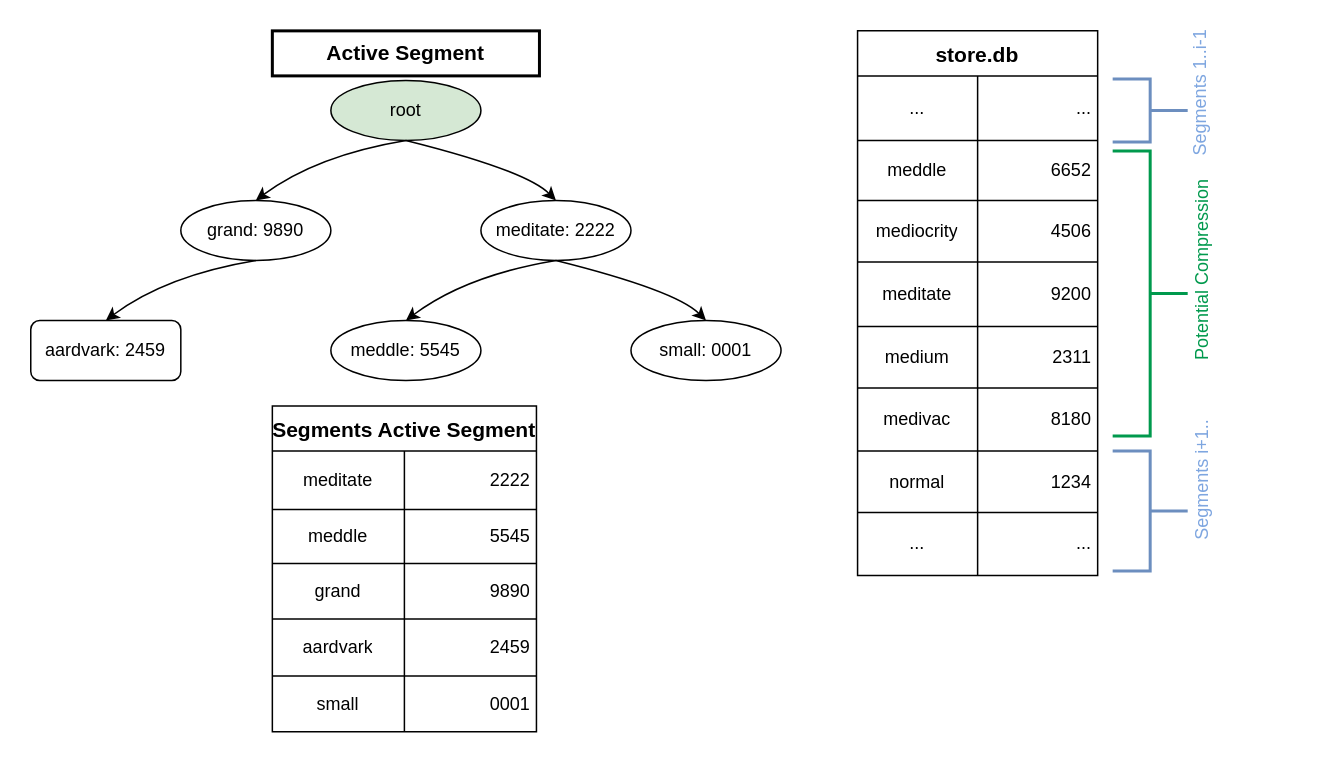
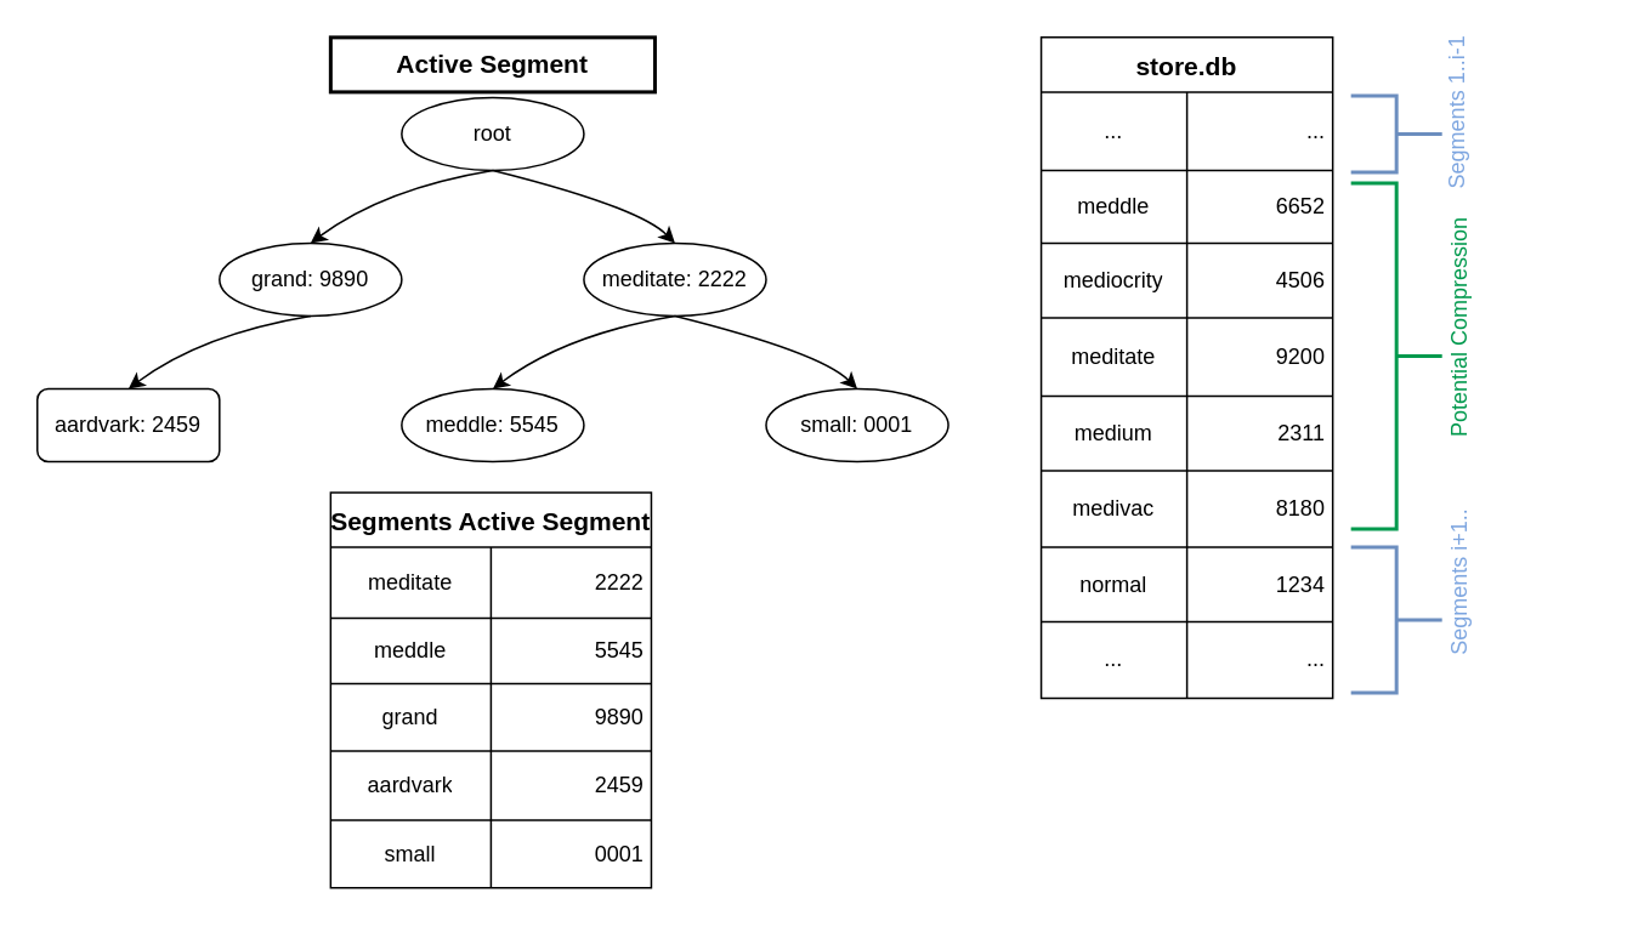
- <mxCell id="27" value="root" style="ellipse;whiteSpace=wrap;html=1;align=center;fontColor=default;fillColor=#d5e8d4;" parent="1" vertex="1"><mxGeometry x="220" y="53" width="100" height="40" as="geometry" /></mxCell>
+ <mxCell id="27" value="root" style="ellipse;whiteSpace=wrap;html=1;align=center;fontColor=default;" parent="1" vertex="1"><mxGeometry x="220" y="53" width="100" height="40" as="geometry" /></mxCell>
